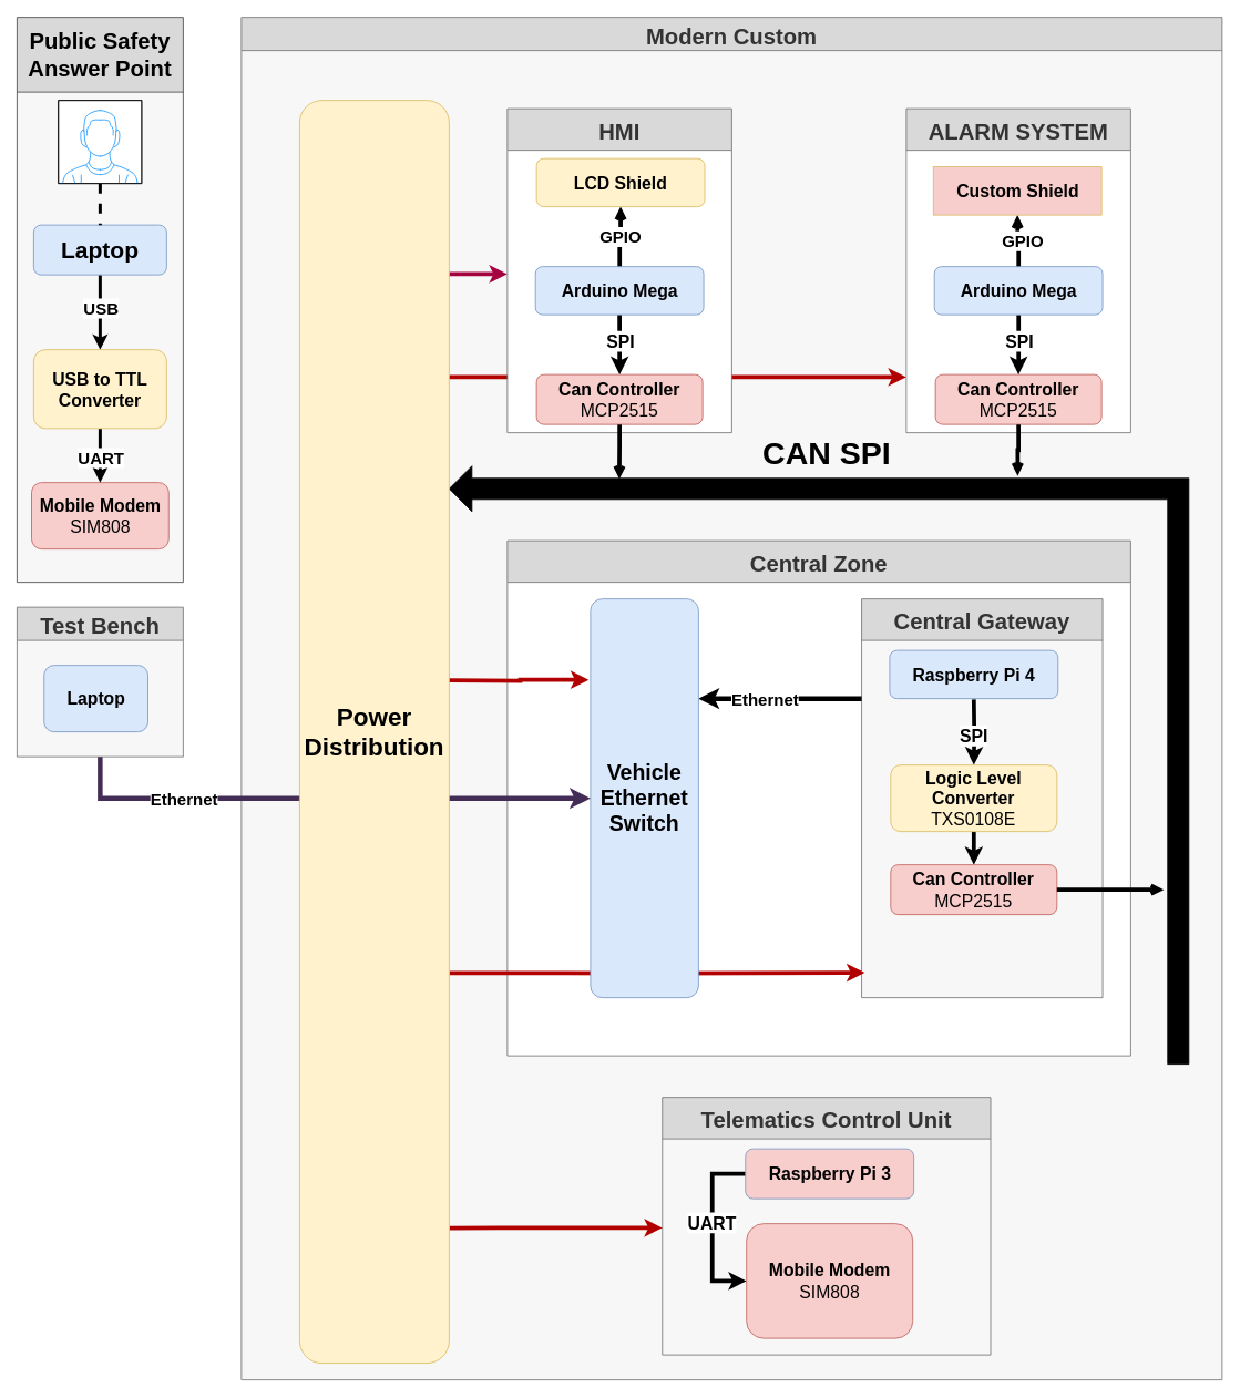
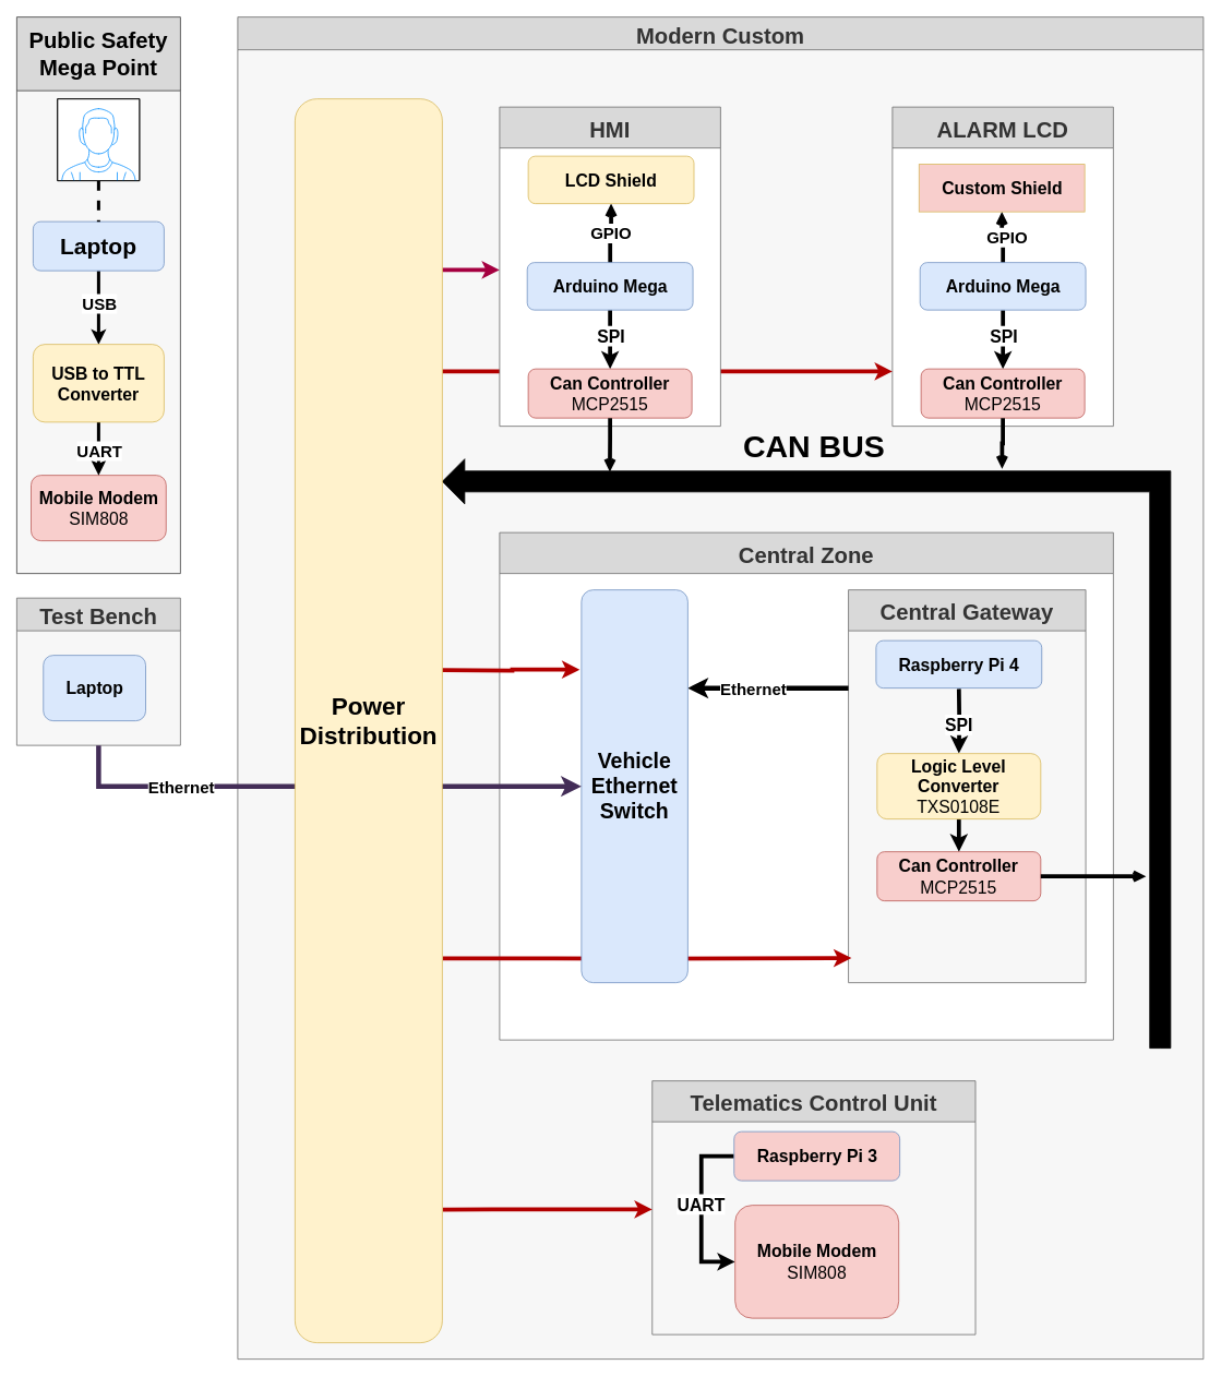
- <mxCell id="27" value="Public Safety Answer Point" style="swimlane;fontSize=27;startSize=90;whiteSpace=wrap;swimlaneFillColor=#F7F7F7;fillColor=#D9D9D9;strokeColor=#333333;" parent="1" vertex="1"><mxGeometry x="20" y="20" width="200" height="680" as="geometry" /></mxCell>
+ <mxCell id="27" value="Public Safety Mega Point" style="swimlane;fontSize=27;startSize=90;whiteSpace=wrap;swimlaneFillColor=#F7F7F7;fillColor=#D9D9D9;strokeColor=#333333;" parent="1" vertex="1"><mxGeometry x="20" y="20" width="200" height="680" as="geometry" /></mxCell>
- <mxCell id="3" value="ALARM SYSTEM" style="swimlane;strokeColor=#666666;fontColor=#333333;fontSize=27;startSize=50;swimlaneFillColor=#FFFFFF;fillColor=#D9D9D9;verticalAlign=middle;" parent="2" vertex="1"><mxGeometry x="800" y="110" width="270" height="390" as="geometry" /></mxCell>
+ <mxCell id="3" value="ALARM LCD" style="swimlane;strokeColor=#666666;fontColor=#333333;fontSize=27;startSize=50;swimlaneFillColor=#FFFFFF;fillColor=#D9D9D9;verticalAlign=middle;" parent="2" vertex="1"><mxGeometry x="800" y="110" width="270" height="390" as="geometry" /></mxCell>
- <mxCell id="15" value="&lt;b style=&quot;font-size: 38px;&quot;&gt;&lt;font style=&quot;font-size: 38px;&quot;&gt;CAN SPI&lt;/font&gt;&lt;/b&gt;" style="text;html=1;align=center;verticalAlign=middle;resizable=0;points=[];autosize=1;fontSize=38;spacing=20;" parent="2" vertex="1"><mxGeometry x="589" y="480" width="230" height="90" as="geometry" /></mxCell>
+ <mxCell id="15" value="&lt;b style=&quot;font-size: 38px;&quot;&gt;&lt;font style=&quot;font-size: 38px;&quot;&gt;CAN BUS&lt;/font&gt;&lt;/b&gt;" style="text;html=1;align=center;verticalAlign=middle;resizable=0;points=[];autosize=1;fontSize=38;spacing=20;" parent="2" vertex="1"><mxGeometry x="589" y="480" width="230" height="90" as="geometry" /></mxCell>
